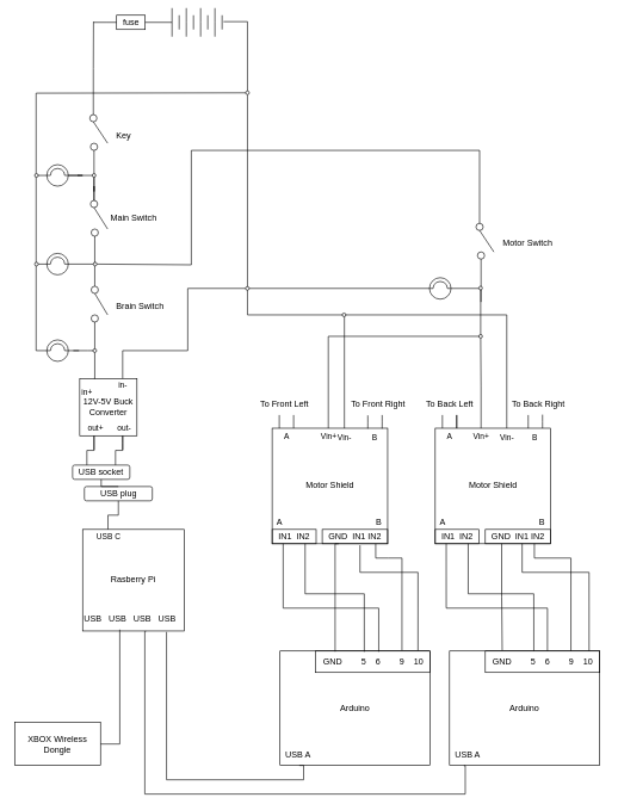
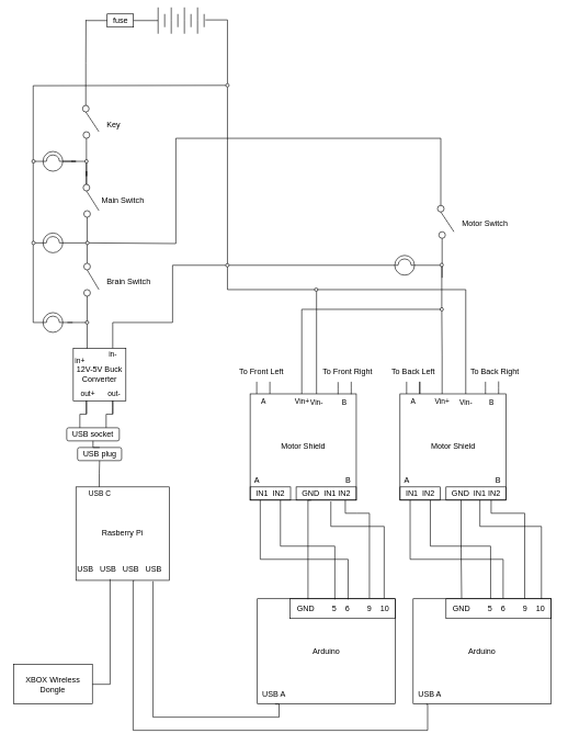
- <mxCell id="60" value="USB plug" style="rounded=1;whiteSpace=wrap;html=1;fillColor=none;" vertex="1" parent="1"><mxGeometry x="117.5" y="679" width="95" height="20" as="geometry" /></mxCell>
+ <mxCell id="60" value="USB plug" style="rounded=1;whiteSpace=wrap;html=1;fillColor=none;" vertex="1" parent="1"><mxGeometry x="117.5" y="679" width="67" height="20" as="geometry" /></mxCell>
